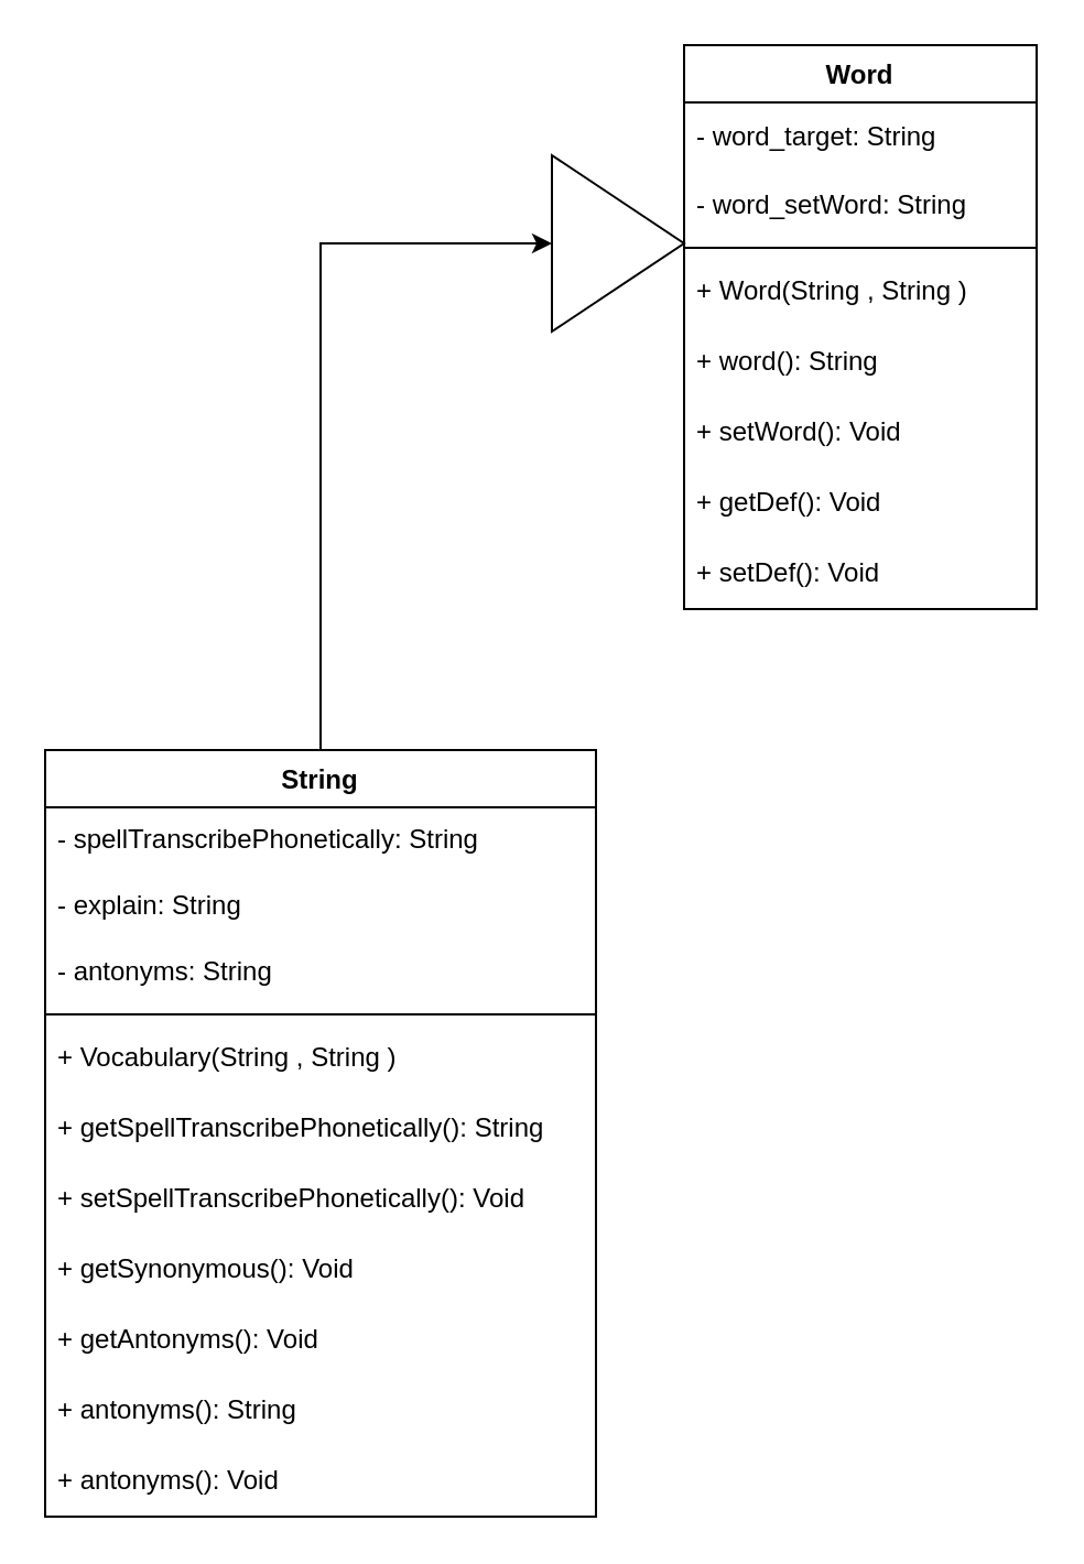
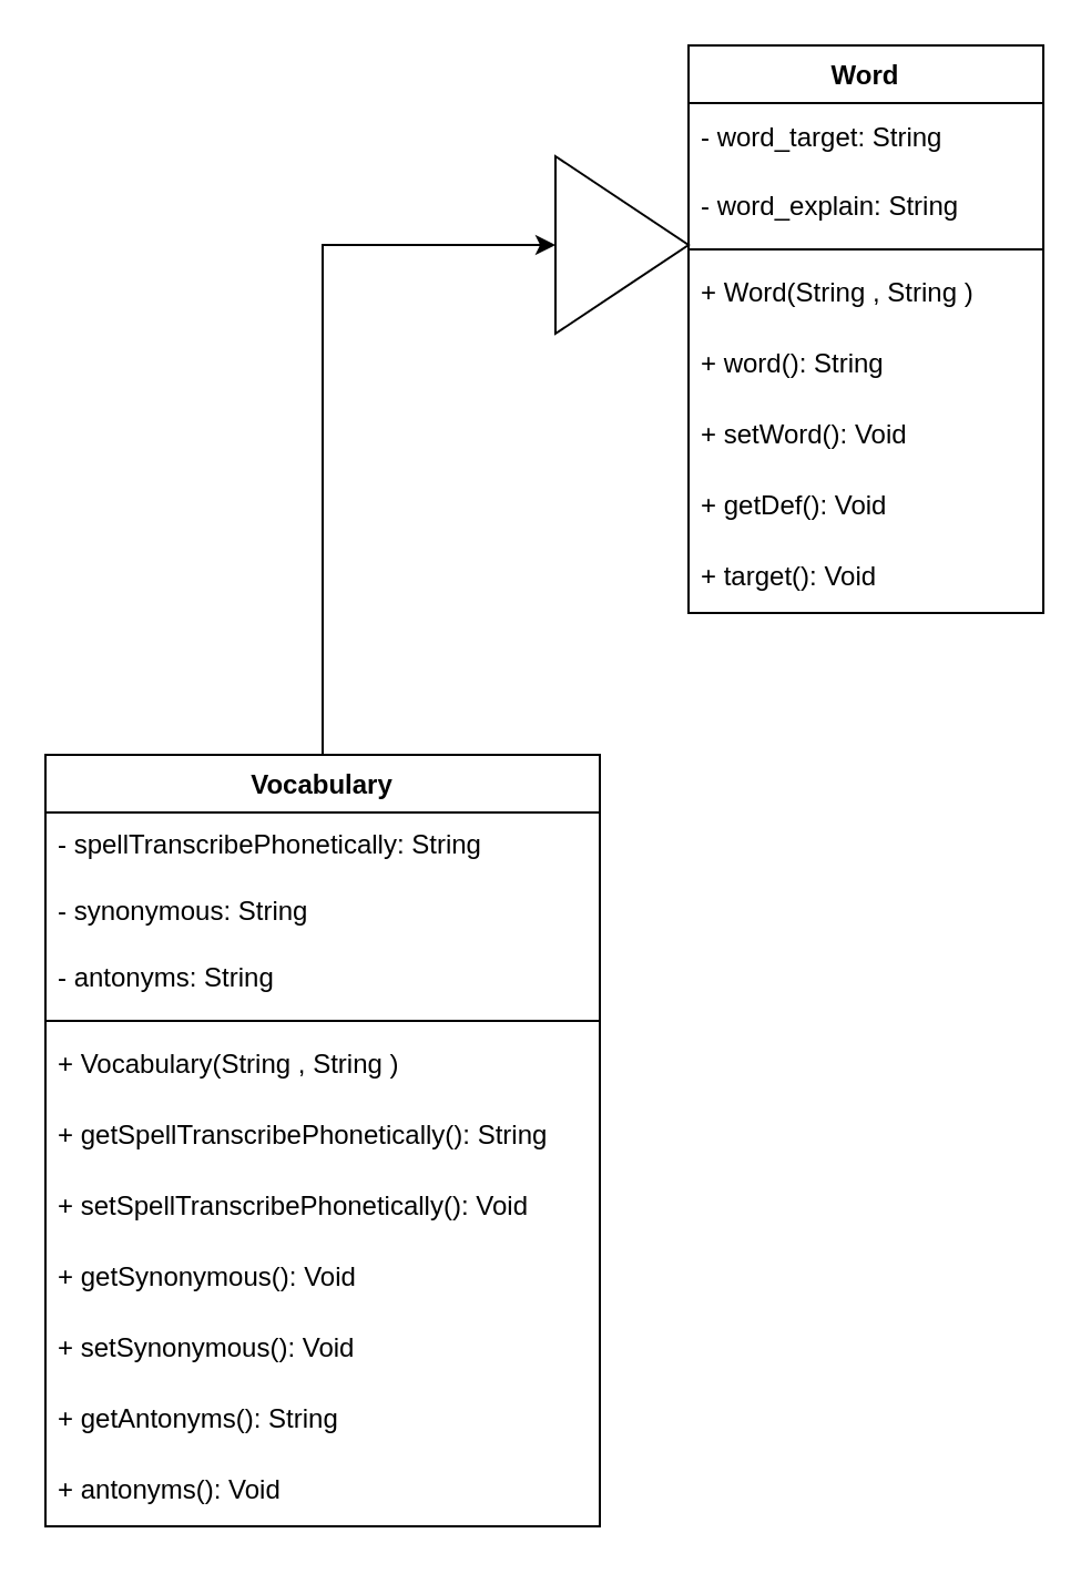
- <mxCell id="4" value="- word_setWord: String" style="text;html=1;align=left;verticalAlign=middle;resizable=0;points=[];autosize=1;strokeColor=none;fillColor=none;spacingTop=0;spacingLeft=4;" vertex="1" parent="2"><mxGeometry y="58" width="160" height="30" as="geometry" /></mxCell>
+ <mxCell id="4" value="- word_explain: String" style="text;html=1;align=left;verticalAlign=middle;resizable=0;points=[];autosize=1;strokeColor=none;fillColor=none;spacingTop=0;spacingLeft=4;" vertex="1" parent="2"><mxGeometry y="58" width="160" height="30" as="geometry" /></mxCell>
- <mxCell id="10" value="+ setDef(): Void" style="text;strokeColor=none;fillColor=none;align=left;verticalAlign=middle;spacingLeft=4;spacingRight=4;overflow=hidden;rotatable=0;points=[[0,0.5],[1,0.5]];portConstraint=eastwest;whiteSpace=wrap;html=1;" vertex="1" parent="2"><mxGeometry y="224" width="160" height="32" as="geometry" /></mxCell>
+ <mxCell id="10" value="+ target(): Void" style="text;strokeColor=none;fillColor=none;align=left;verticalAlign=middle;spacingLeft=4;spacingRight=4;overflow=hidden;rotatable=0;points=[[0,0.5],[1,0.5]];portConstraint=eastwest;whiteSpace=wrap;html=1;" vertex="1" parent="2"><mxGeometry y="224" width="160" height="32" as="geometry" /></mxCell>
- <mxCell id="12" value="String" style="swimlane;fontStyle=1;align=center;verticalAlign=top;childLayout=stackLayout;horizontal=1;startSize=26;horizontalStack=0;resizeParent=1;resizeParentMax=0;resizeLast=0;collapsible=1;marginBottom=0;whiteSpace=wrap;html=1;movable=1;resizable=1;rotatable=1;deletable=1;editable=1;locked=0;connectable=1;" vertex="1" parent="1"><mxGeometry x="20" y="340" width="250" height="348" as="geometry" /></mxCell>
+ <mxCell id="12" value="Vocabulary" style="swimlane;fontStyle=1;align=center;verticalAlign=top;childLayout=stackLayout;horizontal=1;startSize=26;horizontalStack=0;resizeParent=1;resizeParentMax=0;resizeLast=0;collapsible=1;marginBottom=0;whiteSpace=wrap;html=1;movable=1;resizable=1;rotatable=1;deletable=1;editable=1;locked=0;connectable=1;" vertex="1" parent="1"><mxGeometry x="20" y="340" width="250" height="348" as="geometry" /></mxCell>
- <mxCell id="14" value="-&amp;nbsp;explain&lt;span style=&quot;background-color: initial;&quot;&gt;: String&lt;/span&gt;" style="text;html=1;align=left;verticalAlign=middle;resizable=0;points=[];autosize=1;strokeColor=none;fillColor=none;spacingTop=0;spacingLeft=4;" vertex="1" parent="12"><mxGeometry y="56" width="250" height="30" as="geometry" /></mxCell>
+ <mxCell id="14" value="-&amp;nbsp;synonymous&lt;span style=&quot;background-color: initial;&quot;&gt;: String&lt;/span&gt;" style="text;html=1;align=left;verticalAlign=middle;resizable=0;points=[];autosize=1;strokeColor=none;fillColor=none;spacingTop=0;spacingLeft=4;" vertex="1" parent="12"><mxGeometry y="56" width="250" height="30" as="geometry" /></mxCell>
- <mxCell id="21" value="+&amp;nbsp;getAntonyms&lt;span style=&quot;background-color: initial;&quot;&gt;(): Void&lt;/span&gt;" style="text;strokeColor=none;fillColor=none;align=left;verticalAlign=middle;spacingLeft=4;spacingRight=4;overflow=hidden;rotatable=0;points=[[0,0.5],[1,0.5]];portConstraint=eastwest;whiteSpace=wrap;html=1;" vertex="1" parent="12"><mxGeometry y="252" width="250" height="32" as="geometry" /></mxCell>
+ <mxCell id="21" value="+&amp;nbsp;setSynonymous&lt;span style=&quot;background-color: initial;&quot;&gt;(): Void&lt;/span&gt;" style="text;strokeColor=none;fillColor=none;align=left;verticalAlign=middle;spacingLeft=4;spacingRight=4;overflow=hidden;rotatable=0;points=[[0,0.5],[1,0.5]];portConstraint=eastwest;whiteSpace=wrap;html=1;" vertex="1" parent="12"><mxGeometry y="252" width="250" height="32" as="geometry" /></mxCell>
- <mxCell id="22" value="+&amp;nbsp;antonyms&lt;span style=&quot;background-color: initial;&quot;&gt;(): String&lt;/span&gt;" style="text;strokeColor=none;fillColor=none;align=left;verticalAlign=middle;spacingLeft=4;spacingRight=4;overflow=hidden;rotatable=0;points=[[0,0.5],[1,0.5]];portConstraint=eastwest;whiteSpace=wrap;html=1;" vertex="1" parent="12"><mxGeometry y="284" width="250" height="32" as="geometry" /></mxCell>
+ <mxCell id="22" value="+&amp;nbsp;getAntonyms&lt;span style=&quot;background-color: initial;&quot;&gt;(): String&lt;/span&gt;" style="text;strokeColor=none;fillColor=none;align=left;verticalAlign=middle;spacingLeft=4;spacingRight=4;overflow=hidden;rotatable=0;points=[[0,0.5],[1,0.5]];portConstraint=eastwest;whiteSpace=wrap;html=1;" vertex="1" parent="12"><mxGeometry y="284" width="250" height="32" as="geometry" /></mxCell>
